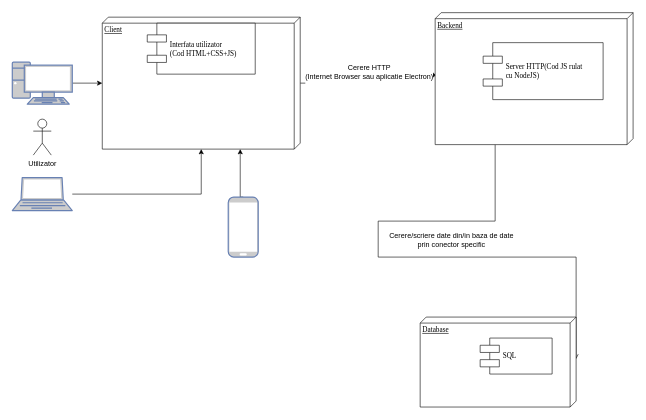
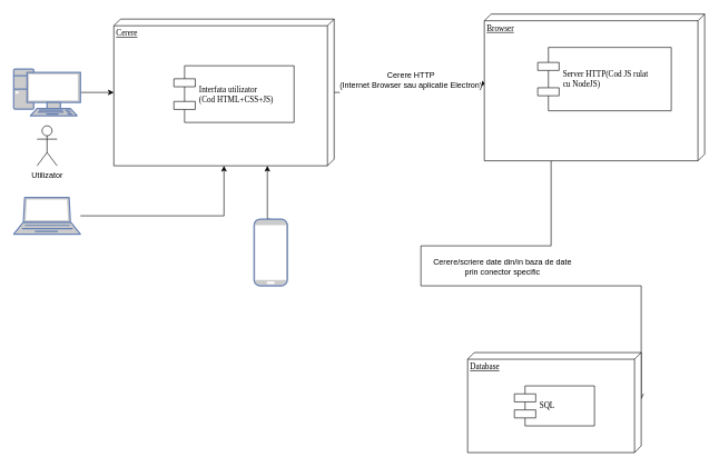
- <mxCell id="7" value="Backend" style="verticalAlign=top;align=left;spacingTop=8;spacingLeft=2;spacingRight=12;shape=cube;size=10;direction=south;fontStyle=4;html=1;rounded=0;shadow=0;comic=0;labelBackgroundColor=none;strokeColor=#000000;strokeWidth=1;fillColor=#ffffff;fontFamily=Verdana;fontSize=12;fontColor=#000000;" parent="1" vertex="1"><mxGeometry x="725" y="20.5" width="330" height="220" as="geometry" /></mxCell>
+ <mxCell id="7" value="Browser" style="verticalAlign=top;align=left;spacingTop=8;spacingLeft=2;spacingRight=12;shape=cube;size=10;direction=south;fontStyle=4;html=1;rounded=0;shadow=0;comic=0;labelBackgroundColor=none;strokeColor=#000000;strokeWidth=1;fillColor=#ffffff;fontFamily=Verdana;fontSize=12;fontColor=#000000;" parent="1" vertex="1"><mxGeometry x="725" y="20.5" width="330" height="220" as="geometry" /></mxCell>
- <mxCell id="4" value="Client" style="verticalAlign=top;align=left;spacingTop=8;spacingLeft=2;spacingRight=12;shape=cube;size=10;direction=south;fontStyle=4;html=1;rounded=0;shadow=0;comic=0;labelBackgroundColor=none;strokeColor=#000000;strokeWidth=1;fillColor=#ffffff;fontFamily=Verdana;fontSize=12;fontColor=#000000;" parent="1" vertex="1"><mxGeometry x="170" y="28" width="330" height="220" as="geometry" /></mxCell>
+ <mxCell id="4" value="Cerere" style="verticalAlign=top;align=left;spacingTop=8;spacingLeft=2;spacingRight=12;shape=cube;size=10;direction=south;fontStyle=4;html=1;rounded=0;shadow=0;comic=0;labelBackgroundColor=none;strokeColor=#000000;strokeWidth=1;fillColor=#ffffff;fontFamily=Verdana;fontSize=12;fontColor=#000000;" parent="1" vertex="1"><mxGeometry x="170" y="28" width="330" height="220" as="geometry" /></mxCell>
- <mxCell id="9" value="&lt;div&gt;Interfata utilizator&lt;br&gt;&lt;/div&gt;&lt;div&gt;(Cod HTML+CSS+JS)&lt;/div&gt;" style="shape=component;align=left;spacingLeft=36;rounded=0;shadow=0;comic=0;labelBackgroundColor=none;strokeColor=#000000;strokeWidth=1;fillColor=#ffffff;fontFamily=Verdana;fontSize=12;fontColor=#000000;html=1;" parent="1" vertex="1"><mxGeometry x="245" y="38" width="180" height="85" as="geometry" /></mxCell>
+ <mxCell id="9" value="&lt;div&gt;Interfata utilizator&lt;br&gt;&lt;/div&gt;&lt;div&gt;(Cod HTML+CSS+JS)&lt;/div&gt;" style="shape=component;align=left;spacingLeft=36;rounded=0;shadow=0;comic=0;labelBackgroundColor=none;strokeColor=#000000;strokeWidth=1;fillColor=#ffffff;fontFamily=Verdana;fontSize=12;fontColor=#000000;html=1;" parent="1" vertex="1"><mxGeometry x="260" y="98" width="180" height="85" as="geometry" /></mxCell>
- <mxCell id="12" value="&lt;div&gt;Utilizator&lt;/div&gt;&lt;div&gt;&lt;br&gt;&lt;/div&gt;" style="shape=umlActor;verticalLabelPosition=bottom;labelBackgroundColor=#ffffff;verticalAlign=top;html=1;outlineConnect=0;" vertex="1" parent="1"><mxGeometry x="55" y="198" width="30" height="60" as="geometry" /></mxCell>
+ <mxCell id="12" value="&lt;div&gt;Utilizator&lt;/div&gt;&lt;div&gt;&lt;br&gt;&lt;/div&gt;" style="shape=umlActor;verticalLabelPosition=bottom;labelBackgroundColor=#ffffff;verticalAlign=top;html=1;outlineConnect=0;" vertex="1" parent="1"><mxGeometry x="55" y="188" width="30" height="60" as="geometry" /></mxCell>
- <mxCell id="11" value="&lt;div&gt;SQL&lt;/div&gt;" style="shape=component;align=left;spacingLeft=36;rounded=0;shadow=0;comic=0;labelBackgroundColor=none;strokeColor=#000000;strokeWidth=1;fillColor=#ffffff;fontFamily=Verdana;fontSize=12;fontColor=#000000;html=1;" parent="1" vertex="1"><mxGeometry x="800" y="563" width="120" height="60" as="geometry" /></mxCell>
+ <mxCell id="11" value="&lt;div&gt;SQL&lt;/div&gt;" style="shape=component;align=left;spacingLeft=36;rounded=0;shadow=0;comic=0;labelBackgroundColor=none;strokeColor=#000000;strokeWidth=1;fillColor=#ffffff;fontFamily=Verdana;fontSize=12;fontColor=#000000;html=1;" parent="1" vertex="1"><mxGeometry x="770" y="578" width="120" height="60" as="geometry" /></mxCell>
